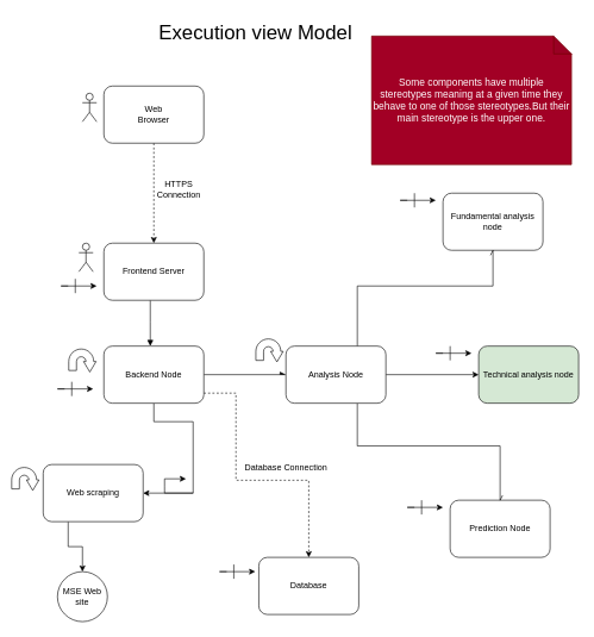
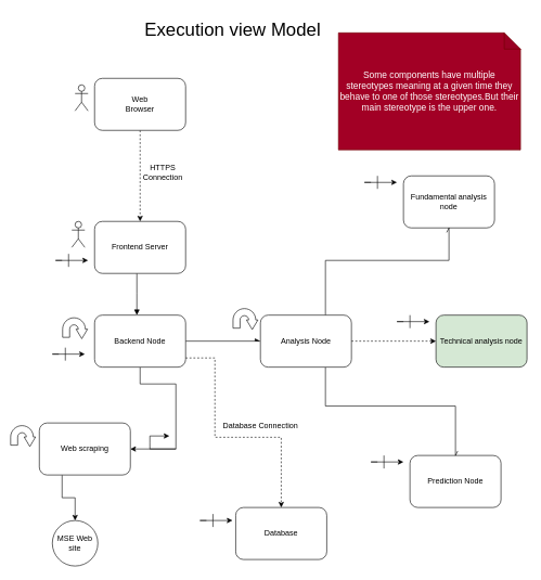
- <mxCell id="30" style="edgeStyle=orthogonalEdgeStyle;rounded=0;orthogonalLoop=1;jettySize=auto;html=1;" edge="1" parent="1" source="31" target="16"><mxGeometry relative="1" as="geometry" /></mxCell>
+ <mxCell id="30" style="edgeStyle=orthogonalEdgeStyle;rounded=0;orthogonalLoop=1;jettySize=auto;html=1;dashed=1;" edge="1" parent="1" source="31" target="16"><mxGeometry relative="1" as="geometry" /></mxCell>
